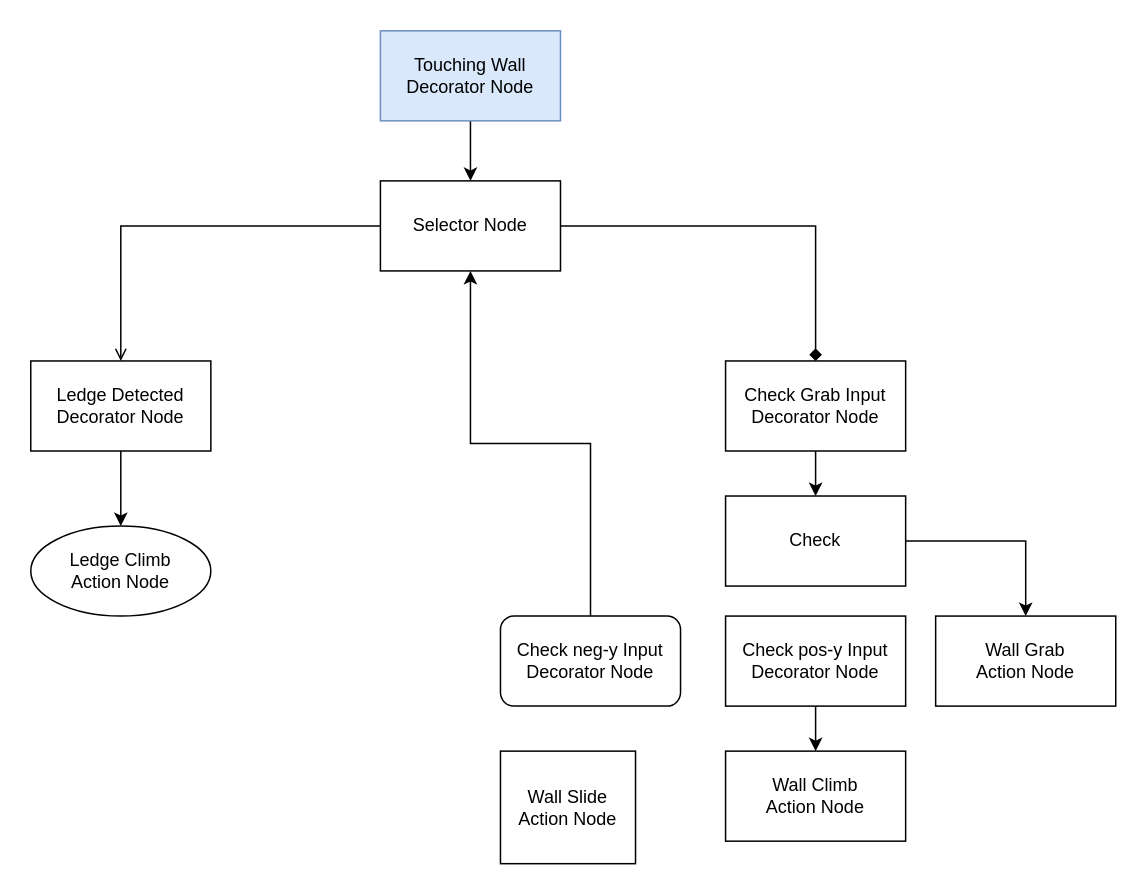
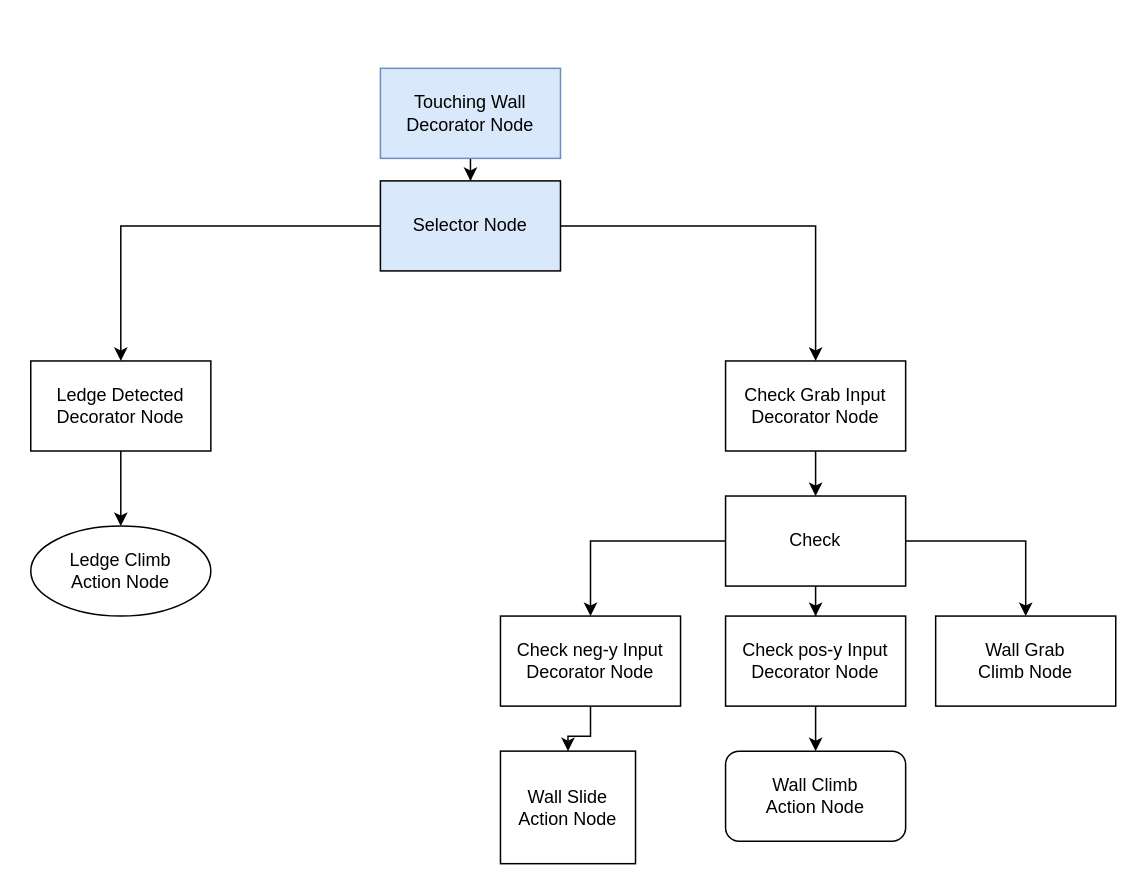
- <mxCell id="3" value="&lt;div&gt;Touching Wall&lt;/div&gt;&lt;div&gt;Decorator Node&lt;/div&gt;" style="rounded=0;whiteSpace=wrap;html=1;fillColor=#dae8fc;strokeColor=#6c8ebf;" vertex="1" parent="1"><mxGeometry x="253" y="20" width="120" height="60" as="geometry" /></mxCell>
+ <mxCell id="3" value="&lt;div&gt;Touching Wall&lt;/div&gt;&lt;div&gt;Decorator Node&lt;/div&gt;" style="rounded=0;whiteSpace=wrap;html=1;fillColor=#dae8fc;strokeColor=#6c8ebf;" vertex="1" parent="1"><mxGeometry x="253" y="45" width="120" height="60" as="geometry" /></mxCell>
- <mxCell id="6" value="Selector Node" style="rounded=0;whiteSpace=wrap;html=1;" vertex="1" parent="1"><mxGeometry x="253" y="120" width="120" height="60" as="geometry" /></mxCell>
+ <mxCell id="6" value="Selector Node" style="rounded=0;whiteSpace=wrap;html=1;fillColor=#dae8fc;" vertex="1" parent="1"><mxGeometry x="253" y="120" width="120" height="60" as="geometry" /></mxCell>
- <mxCell id="5" style="edgeStyle=orthogonalEdgeStyle;rounded=0;orthogonalLoop=1;jettySize=auto;html=1;endArrow=diamond;" edge="1" parent="1" source="6" target="12"><mxGeometry relative="1" as="geometry" /></mxCell>
+ <mxCell id="5" style="edgeStyle=orthogonalEdgeStyle;rounded=0;orthogonalLoop=1;jettySize=auto;html=1;" edge="1" parent="1" source="6" target="12"><mxGeometry relative="1" as="geometry" /></mxCell>
- <mxCell id="4" style="edgeStyle=orthogonalEdgeStyle;rounded=0;orthogonalLoop=1;jettySize=auto;html=1;endArrow=open;" edge="1" parent="1" source="6" target="21"><mxGeometry relative="1" as="geometry" /></mxCell>
+ <mxCell id="4" style="edgeStyle=orthogonalEdgeStyle;rounded=0;orthogonalLoop=1;jettySize=auto;html=1;" edge="1" parent="1" source="6" target="21"><mxGeometry relative="1" as="geometry" /></mxCell>
- <mxCell id="13" style="edgeStyle=orthogonalEdgeStyle;rounded=0;orthogonalLoop=1;jettySize=auto;html=1;" edge="1" parent="1" source="14" target="6"><mxGeometry relative="1" as="geometry" /></mxCell>
+ <mxCell id="13" style="edgeStyle=orthogonalEdgeStyle;rounded=0;orthogonalLoop=1;jettySize=auto;html=1;entryX=0.5;entryY=0;entryDx=0;entryDy=0;" edge="1" parent="1" source="14" target="15"><mxGeometry relative="1" as="geometry" /></mxCell>
+ <mxCell id="7" style="edgeStyle=orthogonalEdgeStyle;rounded=0;orthogonalLoop=1;jettySize=auto;html=1;" edge="1" parent="1" source="10" target="14"><mxGeometry relative="1" as="geometry" /></mxCell>
+ <mxCell id="8" style="edgeStyle=orthogonalEdgeStyle;rounded=0;orthogonalLoop=1;jettySize=auto;html=1;entryX=0.5;entryY=0;entryDx=0;entryDy=0;" edge="1" parent="1" source="10" target="17"><mxGeometry relative="1" as="geometry" /></mxCell>
- <mxCell id="14" value="Check neg-y Input&lt;div&gt;Decorator Node&lt;/div&gt;" style="whiteSpace=wrap;html=1;rounded=1;" vertex="1" parent="1"><mxGeometry x="333" y="410" width="120" height="60" as="geometry" /></mxCell>
+ <mxCell id="14" value="Check neg-y Input&lt;div&gt;Decorator Node&lt;/div&gt;" style="rounded=0;whiteSpace=wrap;html=1;" vertex="1" parent="1"><mxGeometry x="333" y="410" width="120" height="60" as="geometry" /></mxCell>
- <mxCell id="19" value="&lt;div&gt;Wall Grab&lt;/div&gt;&lt;div&gt;Action Node&lt;/div&gt;" style="rounded=0;whiteSpace=wrap;html=1;" vertex="1" parent="1"><mxGeometry x="623" y="410" width="120" height="60" as="geometry" /></mxCell>
+ <mxCell id="19" value="&lt;div&gt;Wall Grab&lt;/div&gt;&lt;div&gt;Climb Node&lt;/div&gt;" style="rounded=0;whiteSpace=wrap;html=1;" vertex="1" parent="1"><mxGeometry x="623" y="410" width="120" height="60" as="geometry" /></mxCell>
- <mxCell id="18" value="&lt;div&gt;Wall Climb&lt;/div&gt;&lt;div&gt;Action Node&lt;/div&gt;" style="rounded=0;whiteSpace=wrap;html=1;" vertex="1" parent="1"><mxGeometry x="483" y="500" width="120" height="60" as="geometry" /></mxCell>
+ <mxCell id="18" value="&lt;div&gt;Wall Climb&lt;/div&gt;&lt;div&gt;Action Node&lt;/div&gt;" style="whiteSpace=wrap;html=1;rounded=1;" vertex="1" parent="1"><mxGeometry x="483" y="500" width="120" height="60" as="geometry" /></mxCell>
